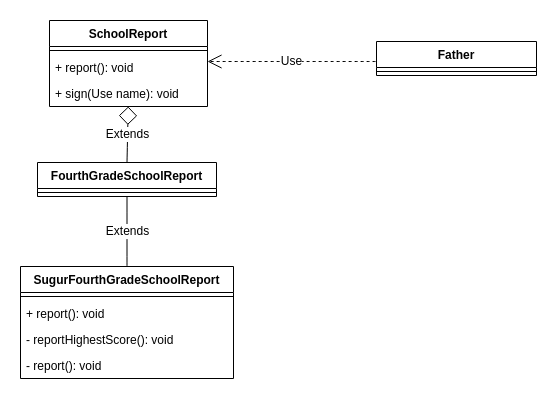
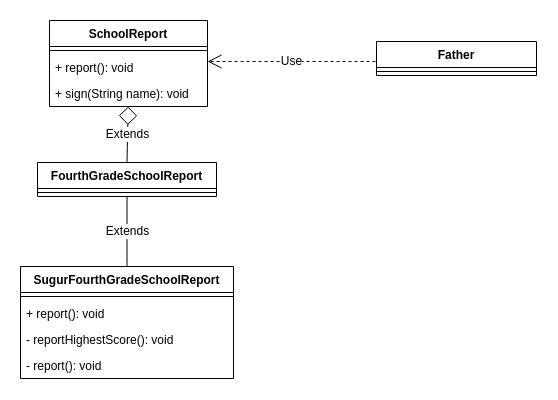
- <mxCell id="5" value="+ sign(Use name): void" style="text;strokeColor=none;fillColor=none;align=left;verticalAlign=top;spacingLeft=4;spacingRight=4;overflow=hidden;rotatable=0;points=[[0,0.5],[1,0.5]];portConstraint=eastwest;whiteSpace=wrap;html=1;" vertex="1" parent="2"><mxGeometry y="60" width="158" height="26" as="geometry" /></mxCell>
+ <mxCell id="5" value="+ sign(String name): void" style="text;strokeColor=none;fillColor=none;align=left;verticalAlign=top;spacingLeft=4;spacingRight=4;overflow=hidden;rotatable=0;points=[[0,0.5],[1,0.5]];portConstraint=eastwest;whiteSpace=wrap;html=1;" vertex="1" parent="2"><mxGeometry y="60" width="158" height="26" as="geometry" /></mxCell>
